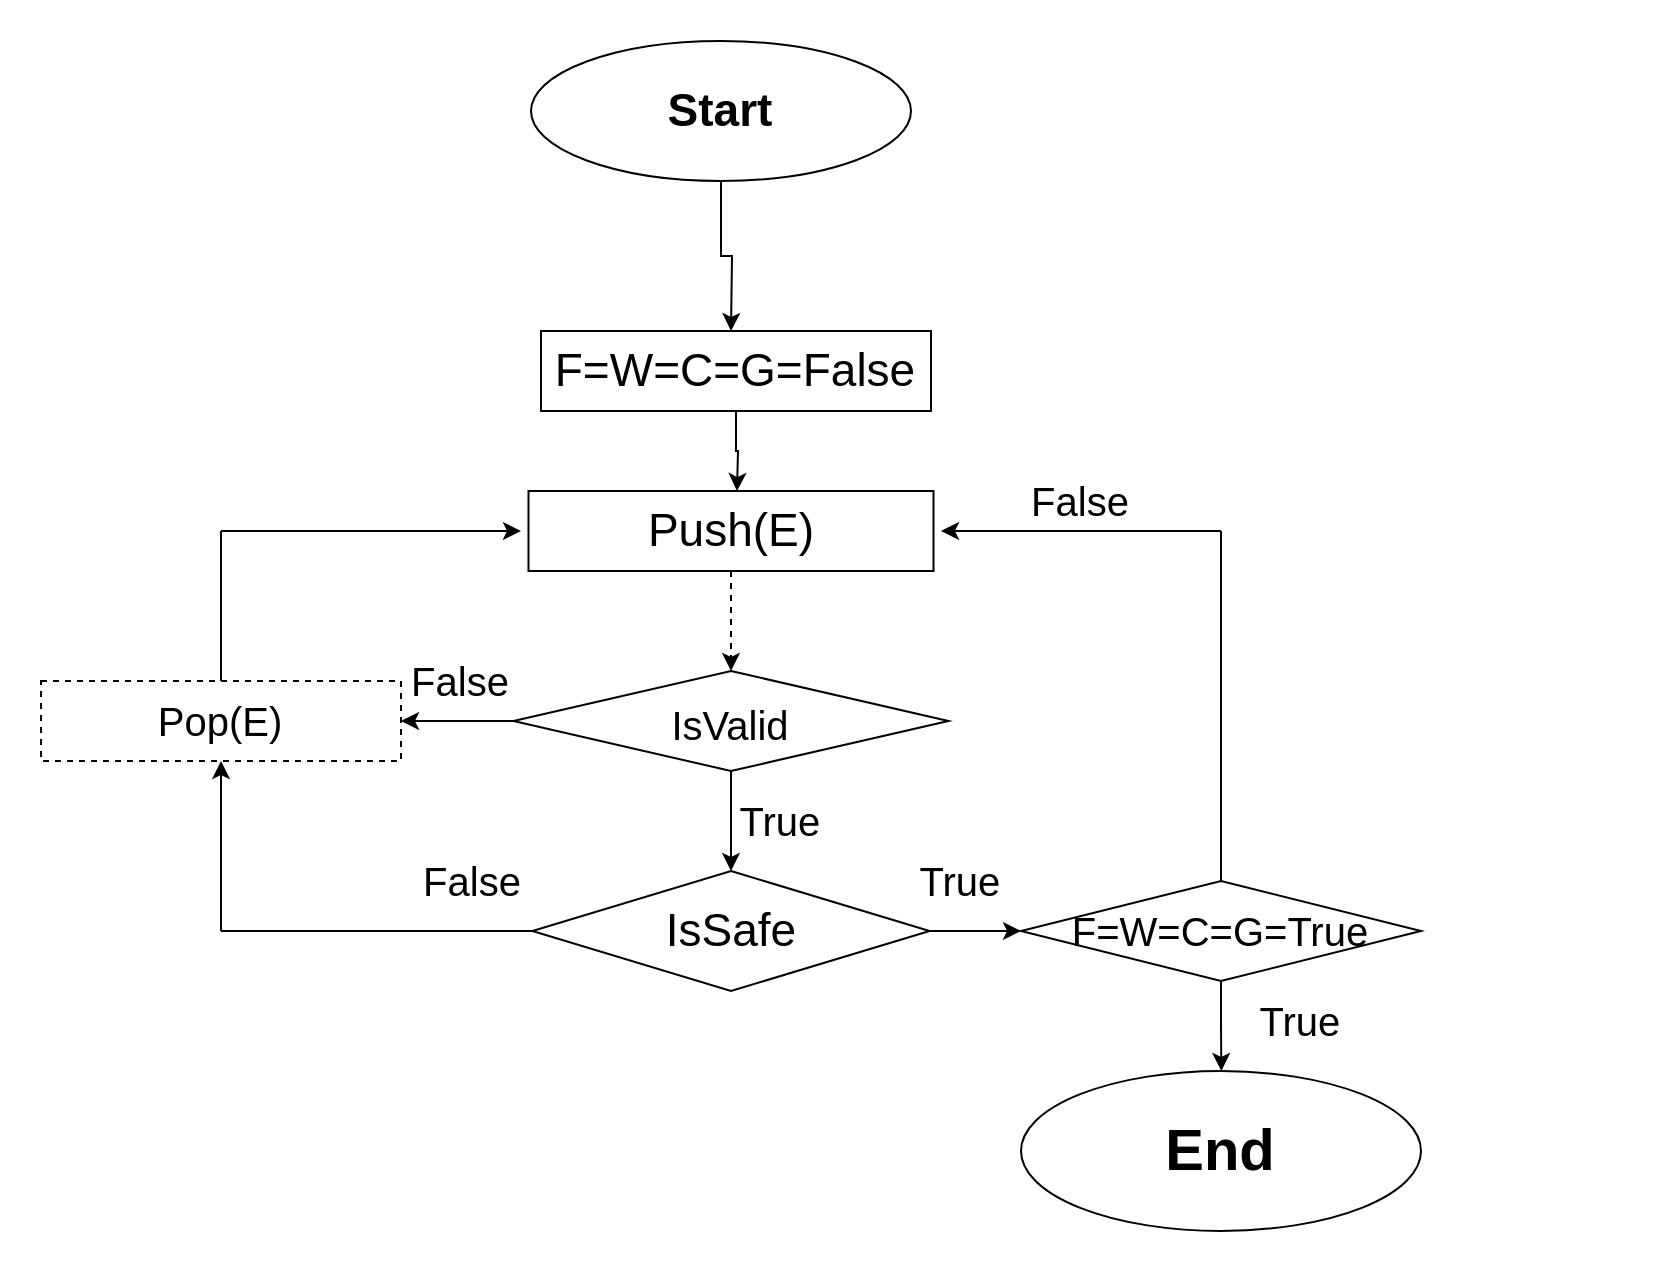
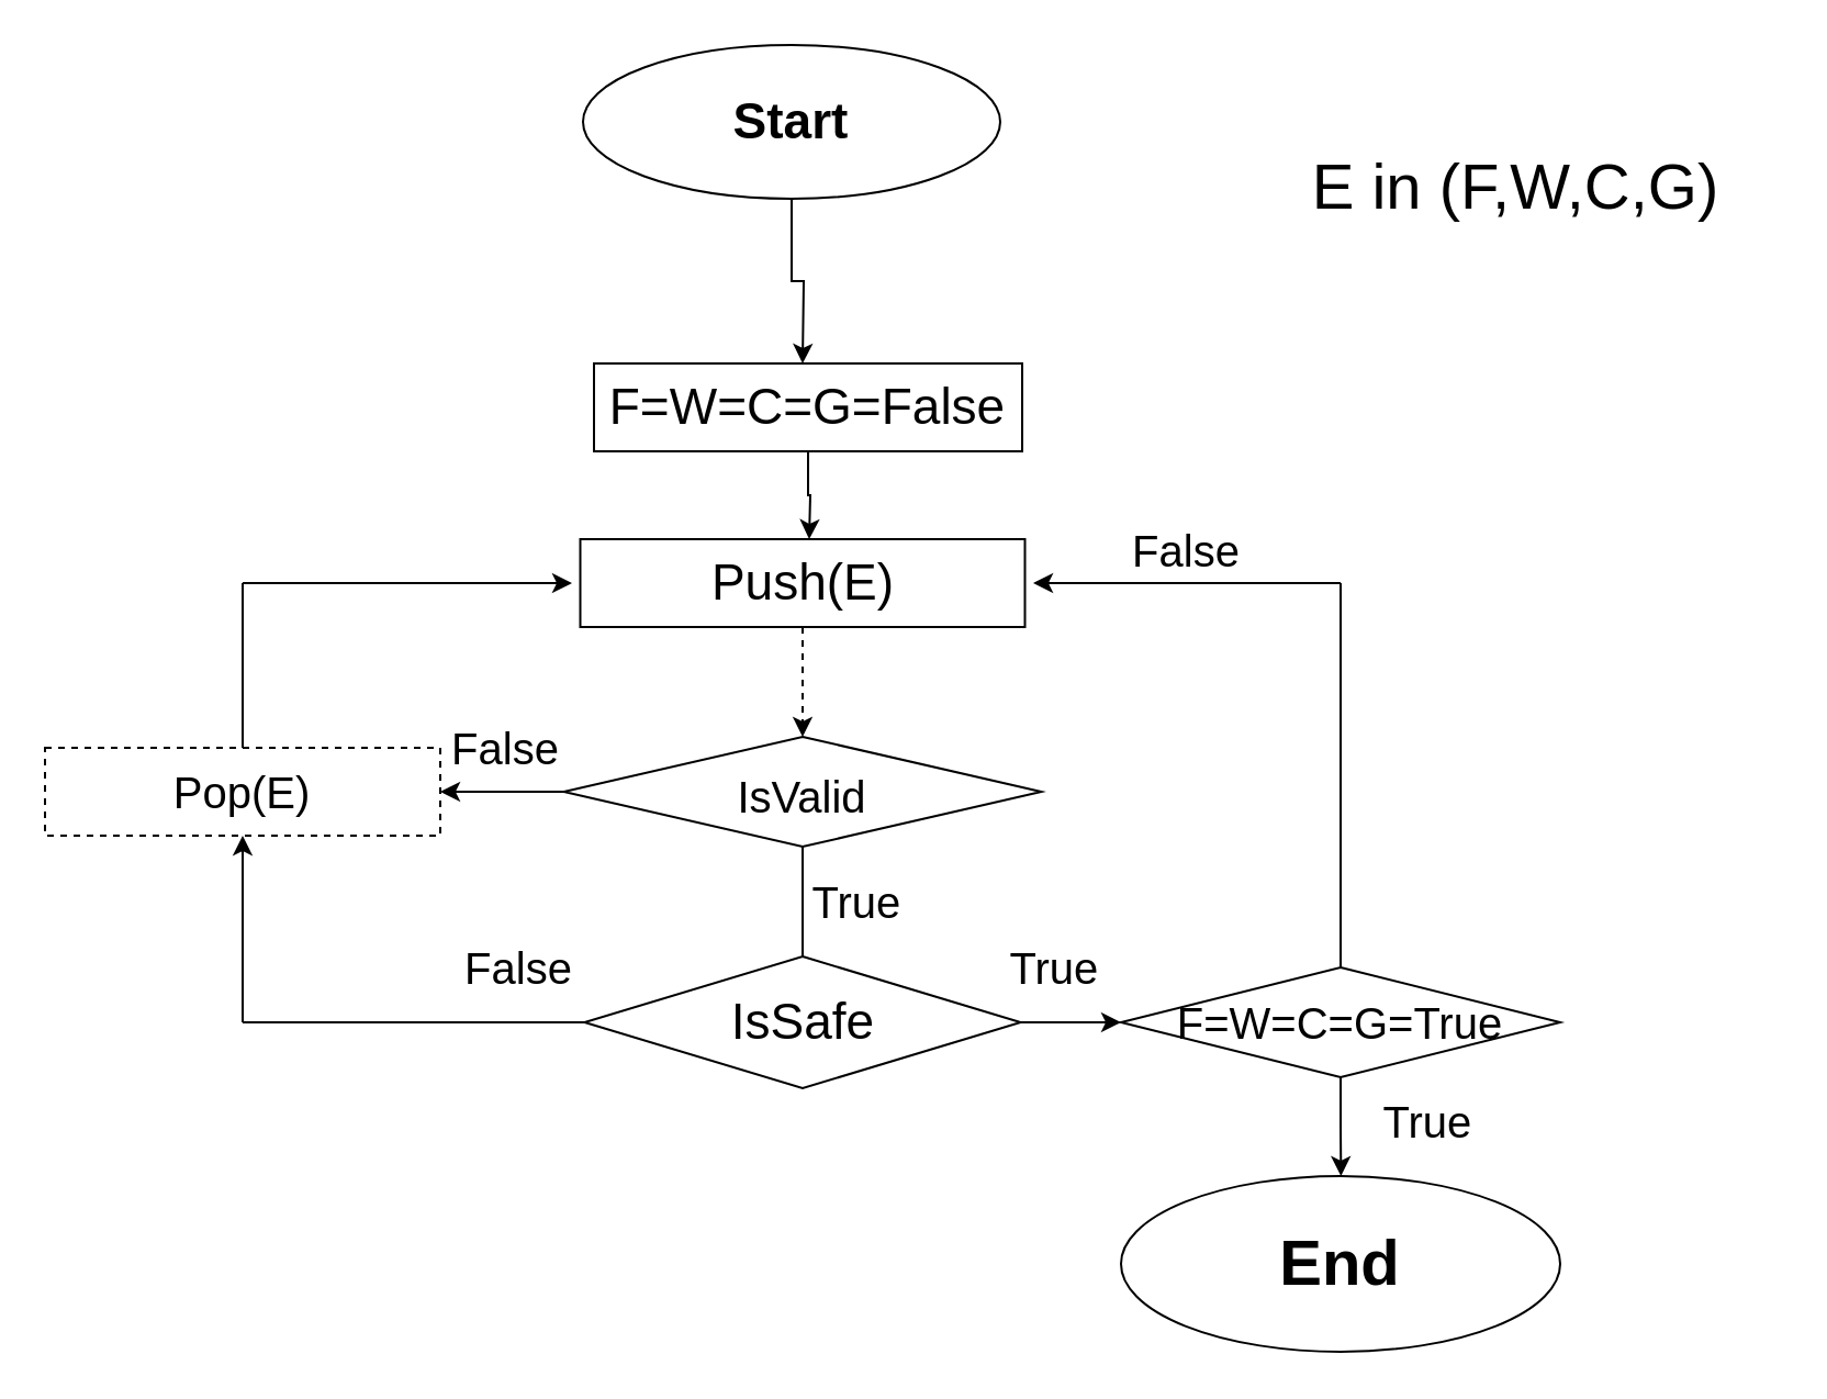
+ <mxCell id="20" value="E in (F,W,C,G)" style="text;html=1;strokeColor=none;fillColor=none;align=center;verticalAlign=middle;whiteSpace=wrap;rounded=0;fontSize=29;" vertex="1" parent="1"><mxGeometry x="570" y="45" width="240" height="80" as="geometry" /></mxCell>
- <mxCell id="6" style="edgeStyle=orthogonalEdgeStyle;rounded=0;orthogonalLoop=1;jettySize=auto;html=1;exitX=0.5;exitY=1;exitDx=0;exitDy=0;fontSize=23;" edge="1" parent="1" source="22" target="10"><mxGeometry relative="1" as="geometry"><mxPoint x="365.471" y="435" as="targetPoint" /><mxPoint x="365" y="405" as="sourcePoint" /></mxGeometry></mxCell>
+ <mxCell id="6" style="edgeStyle=orthogonalEdgeStyle;rounded=0;orthogonalLoop=1;jettySize=auto;html=1;exitX=0.5;exitY=1;exitDx=0;exitDy=0;fontSize=23;endArrow=none;" edge="1" parent="1" source="22" target="10"><mxGeometry relative="1" as="geometry"><mxPoint x="365.471" y="435" as="targetPoint" /><mxPoint x="365" y="405" as="sourcePoint" /></mxGeometry></mxCell>
